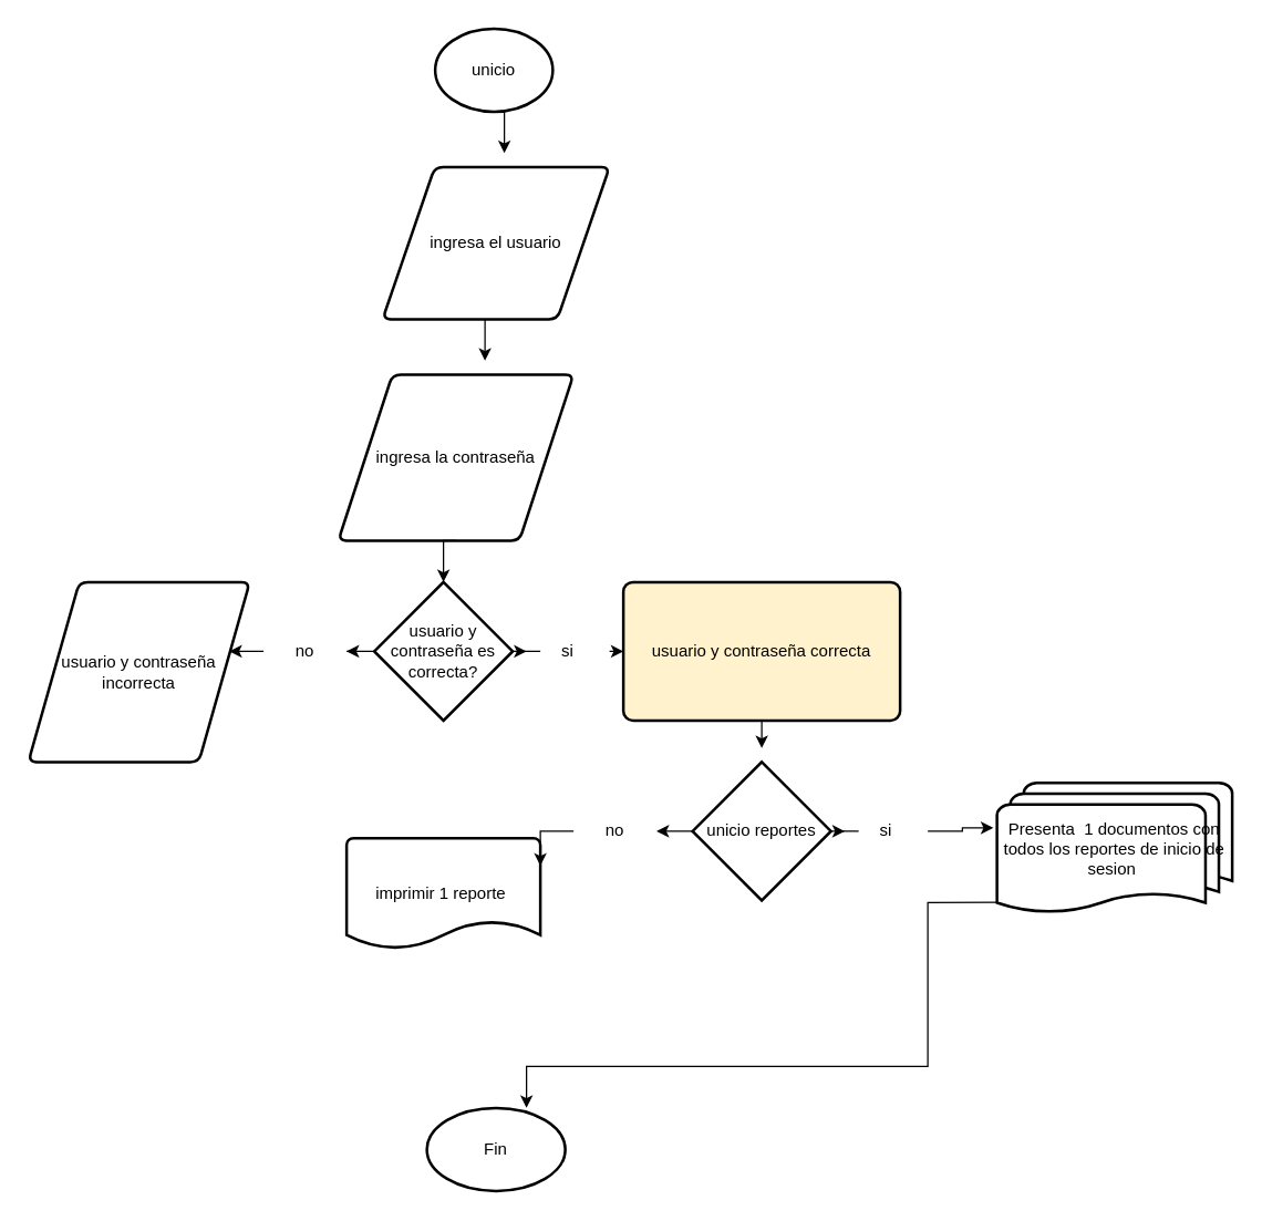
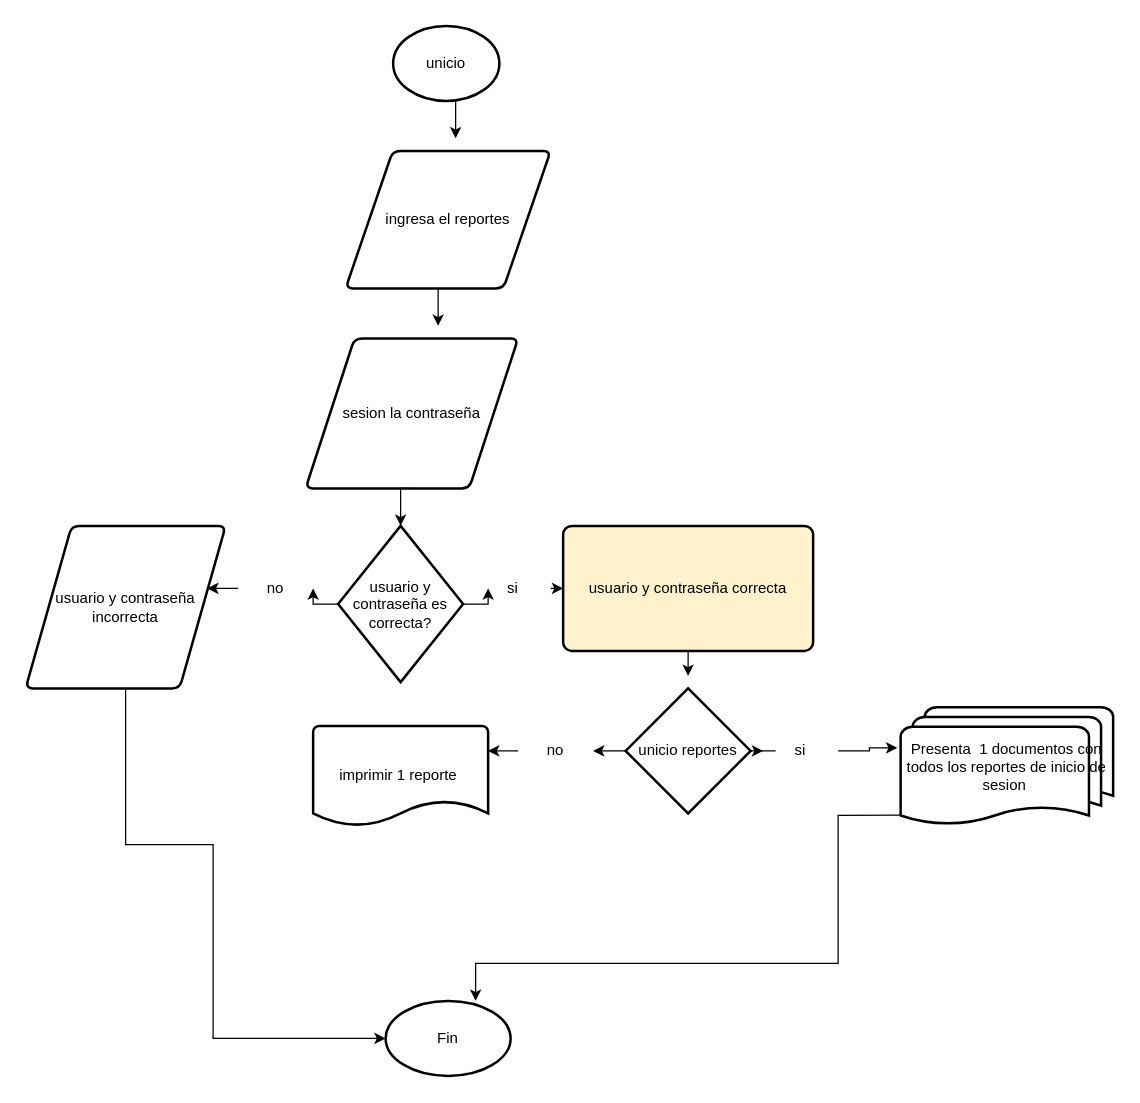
- <mxCell id="7" value="ingresa el usuario" style="shape=parallelogram;html=1;strokeWidth=2;perimeter=parallelogramPerimeter;whiteSpace=wrap;rounded=1;arcSize=12;size=0.23;" vertex="1" parent="1"><mxGeometry x="276" y="120" width="164" height="110" as="geometry" /></mxCell>
+ <mxCell id="7" value="ingresa el reportes" style="shape=parallelogram;html=1;strokeWidth=2;perimeter=parallelogramPerimeter;whiteSpace=wrap;rounded=1;arcSize=12;size=0.23;" vertex="1" parent="1"><mxGeometry x="276" y="120" width="164" height="110" as="geometry" /></mxCell>
- <mxCell id="8" value="ingresa la contraseña" style="shape=parallelogram;html=1;strokeWidth=2;perimeter=parallelogramPerimeter;whiteSpace=wrap;rounded=1;arcSize=12;size=0.23;" vertex="1" parent="1"><mxGeometry x="244" y="270" width="170" height="120" as="geometry" /></mxCell>
+ <mxCell id="8" value="sesion la contraseña" style="shape=parallelogram;html=1;strokeWidth=2;perimeter=parallelogramPerimeter;whiteSpace=wrap;rounded=1;arcSize=12;size=0.23;" vertex="1" parent="1"><mxGeometry x="244" y="270" width="170" height="120" as="geometry" /></mxCell>
- <mxCell id="11" value="usuario y contraseña es correcta?" style="strokeWidth=2;html=1;shape=mxgraph.flowchart.decision;whiteSpace=wrap;" vertex="1" parent="1"><mxGeometry x="270" y="420" width="100" height="100" as="geometry" /></mxCell>
+ <mxCell id="11" value="usuario y contraseña es correcta?" style="strokeWidth=2;html=1;shape=mxgraph.flowchart.decision;whiteSpace=wrap;" vertex="1" parent="1"><mxGeometry x="270" y="420" width="100" height="125" as="geometry" /></mxCell>
- <mxCell id="22" value="imprimir 1 reporte&amp;nbsp;" style="strokeWidth=2;html=1;shape=mxgraph.flowchart.document2;whiteSpace=wrap;size=0.25;" vertex="1" parent="1"><mxGeometry x="250" y="605" width="140" height="80" as="geometry" /></mxCell>
+ <mxCell id="22" value="imprimir 1 reporte&amp;nbsp;" style="strokeWidth=2;html=1;shape=mxgraph.flowchart.document2;whiteSpace=wrap;size=0.25;" vertex="1" parent="1"><mxGeometry x="250" y="580" width="140" height="80" as="geometry" /></mxCell>
+ <mxCell id="13" style="edgeStyle=orthogonalEdgeStyle;rounded=0;orthogonalLoop=1;jettySize=auto;html=1;exitX=0.5;exitY=1;exitDx=0;exitDy=0;" edge="1" parent="1" source="14" target="24"><mxGeometry relative="1" as="geometry"><Array as="points"><mxPoint x="100" y="675" /><mxPoint x="170" y="675" /><mxPoint x="170" y="830" /></Array></mxGeometry></mxCell>
